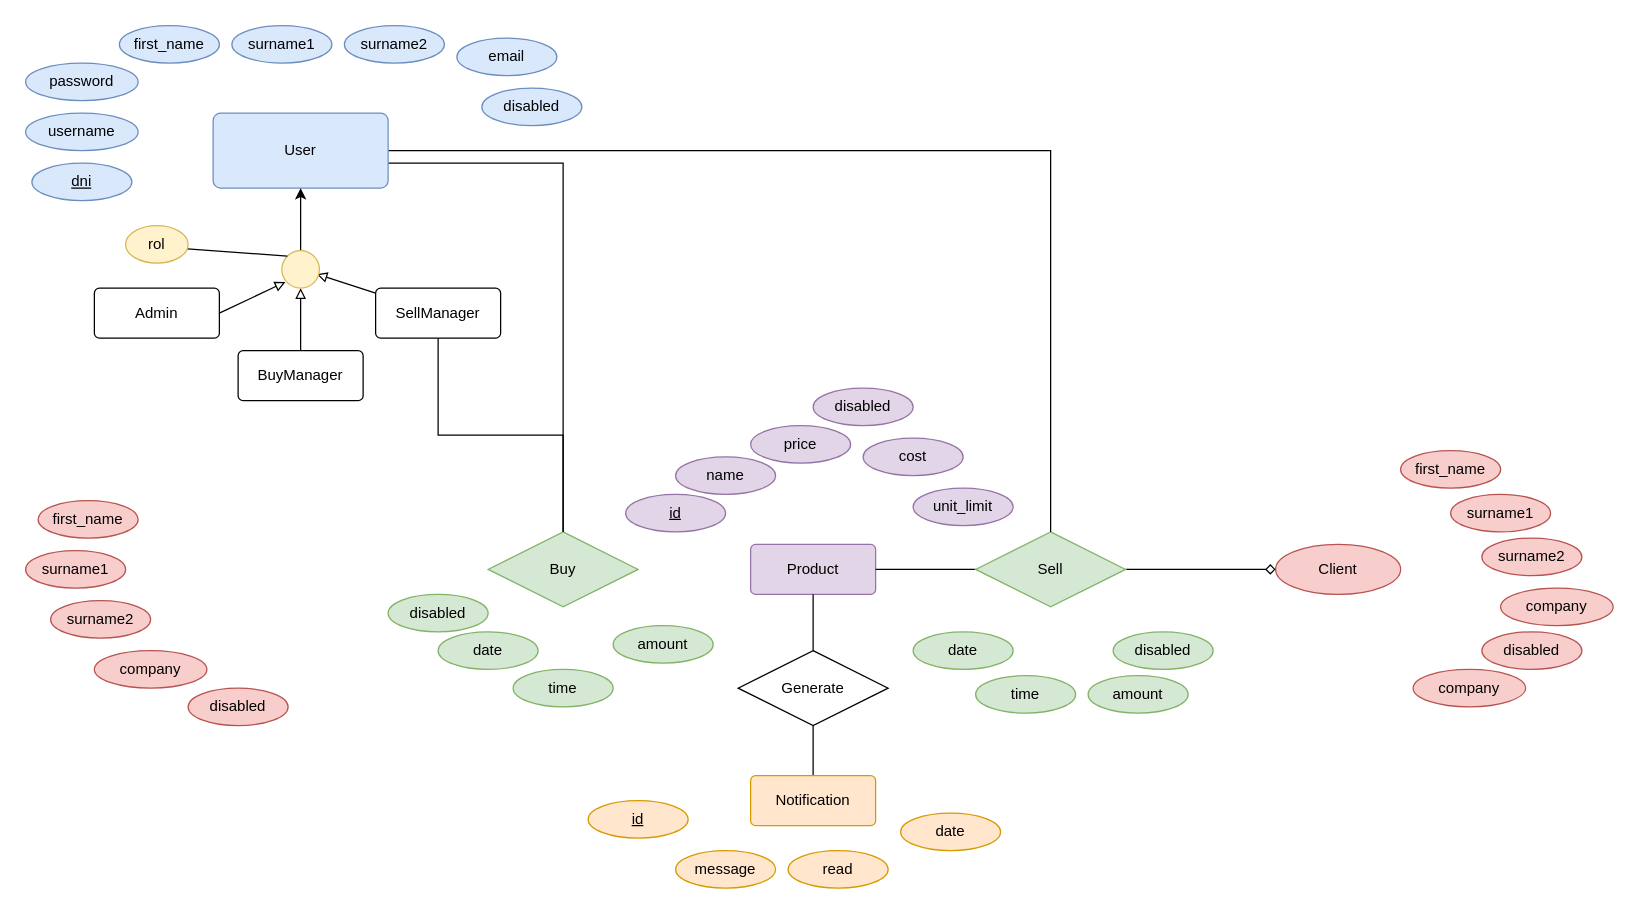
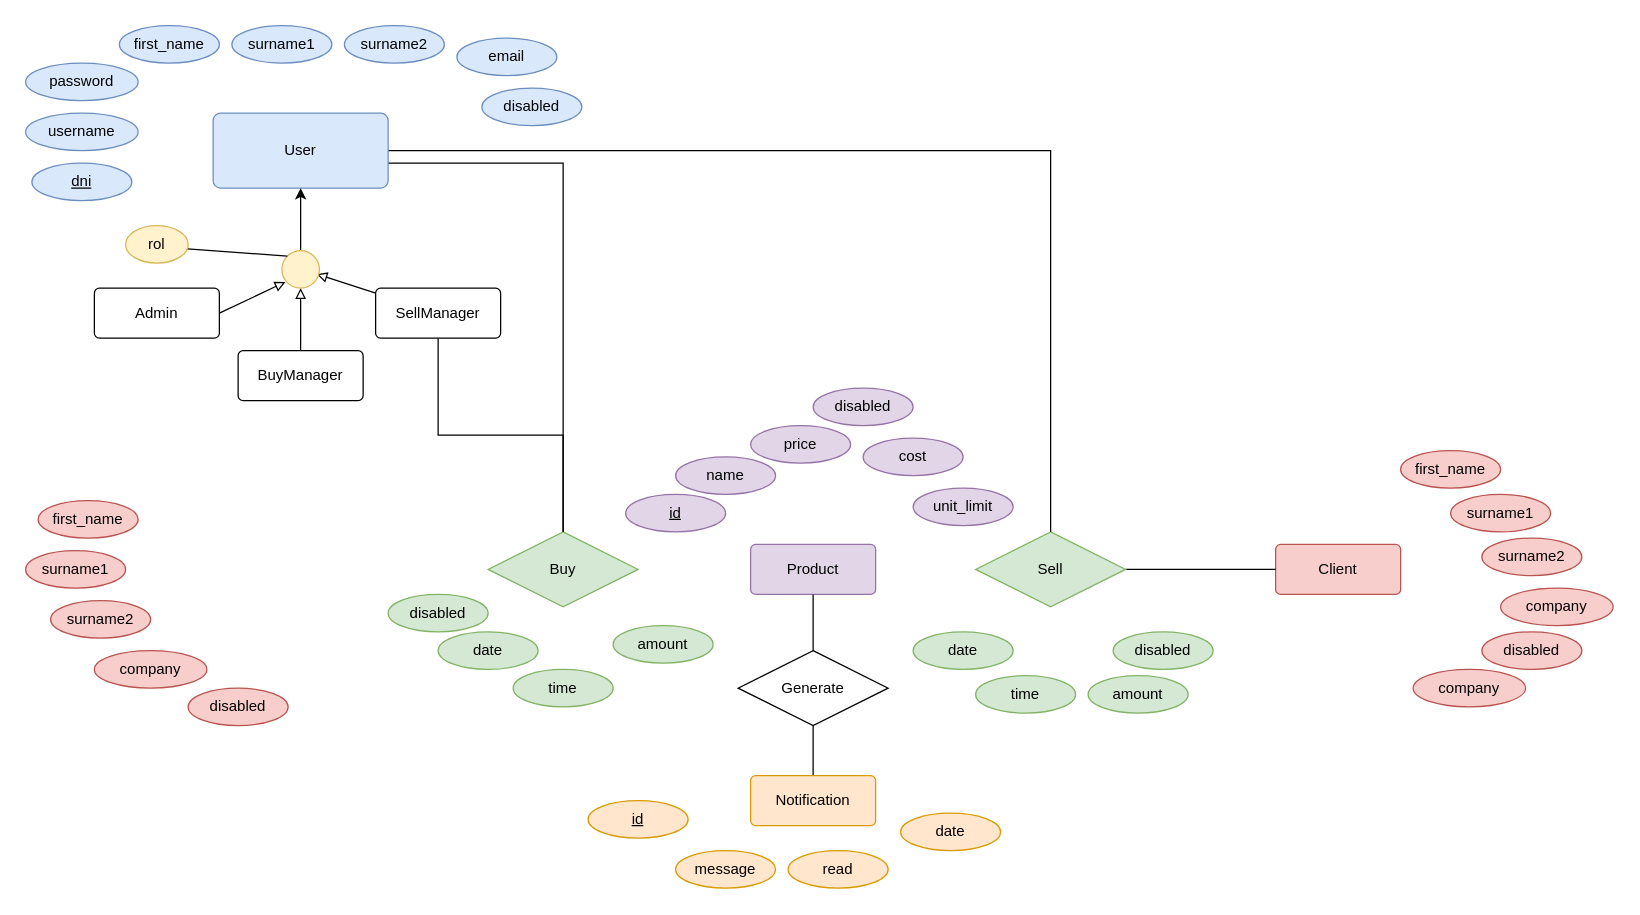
- <mxCell id="6" style="edgeStyle=orthogonalEdgeStyle;rounded=0;orthogonalLoop=1;jettySize=auto;html=1;endArrow=none;endFill=0;" parent="1" source="8" target="2" edge="1"><mxGeometry relative="1" as="geometry" /></mxCell>
- <mxCell id="7" style="edgeStyle=orthogonalEdgeStyle;rounded=0;orthogonalLoop=1;jettySize=auto;html=1;entryX=0;entryY=0.5;entryDx=0;entryDy=0;endArrow=diamond;endFill=0;" parent="1" source="8" target="3" edge="1"><mxGeometry relative="1" as="geometry" /></mxCell>
+ <mxCell id="7" style="edgeStyle=orthogonalEdgeStyle;rounded=0;orthogonalLoop=1;jettySize=auto;html=1;entryX=0;entryY=0.5;entryDx=0;entryDy=0;endArrow=none;endFill=0;" parent="1" source="8" target="3" edge="1"><mxGeometry relative="1" as="geometry" /></mxCell>
- <mxCell id="3" value="Client" style="ellipse;arcSize=10;whiteSpace=wrap;html=1;align=center;fillColor=#f8cecc;strokeColor=#b85450;" parent="1" vertex="1"><mxGeometry x="1020" y="435" width="100" height="40" as="geometry" /></mxCell>
+ <mxCell id="3" value="Client" style="rounded=1;arcSize=10;whiteSpace=wrap;html=1;align=center;fillColor=#f8cecc;strokeColor=#b85450;" parent="1" vertex="1"><mxGeometry x="1020" y="435" width="100" height="40" as="geometry" /></mxCell>
